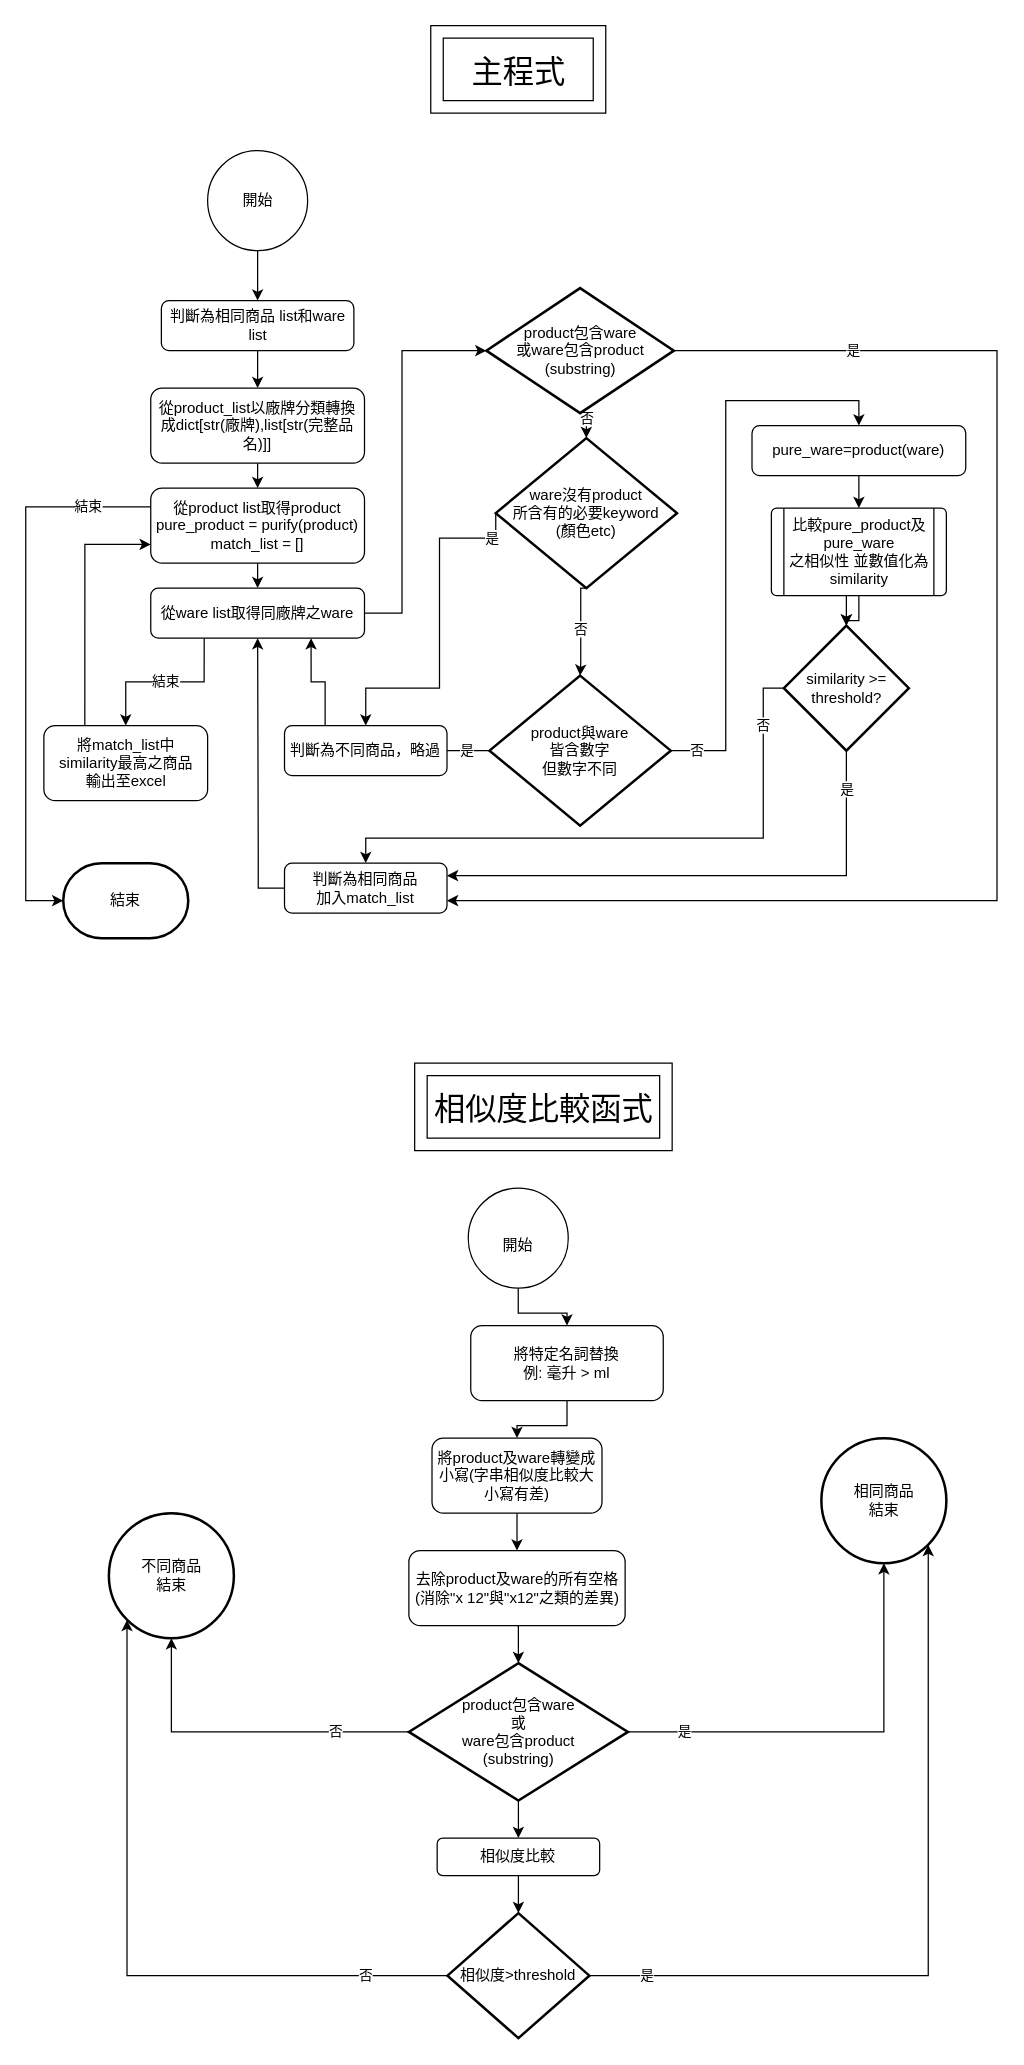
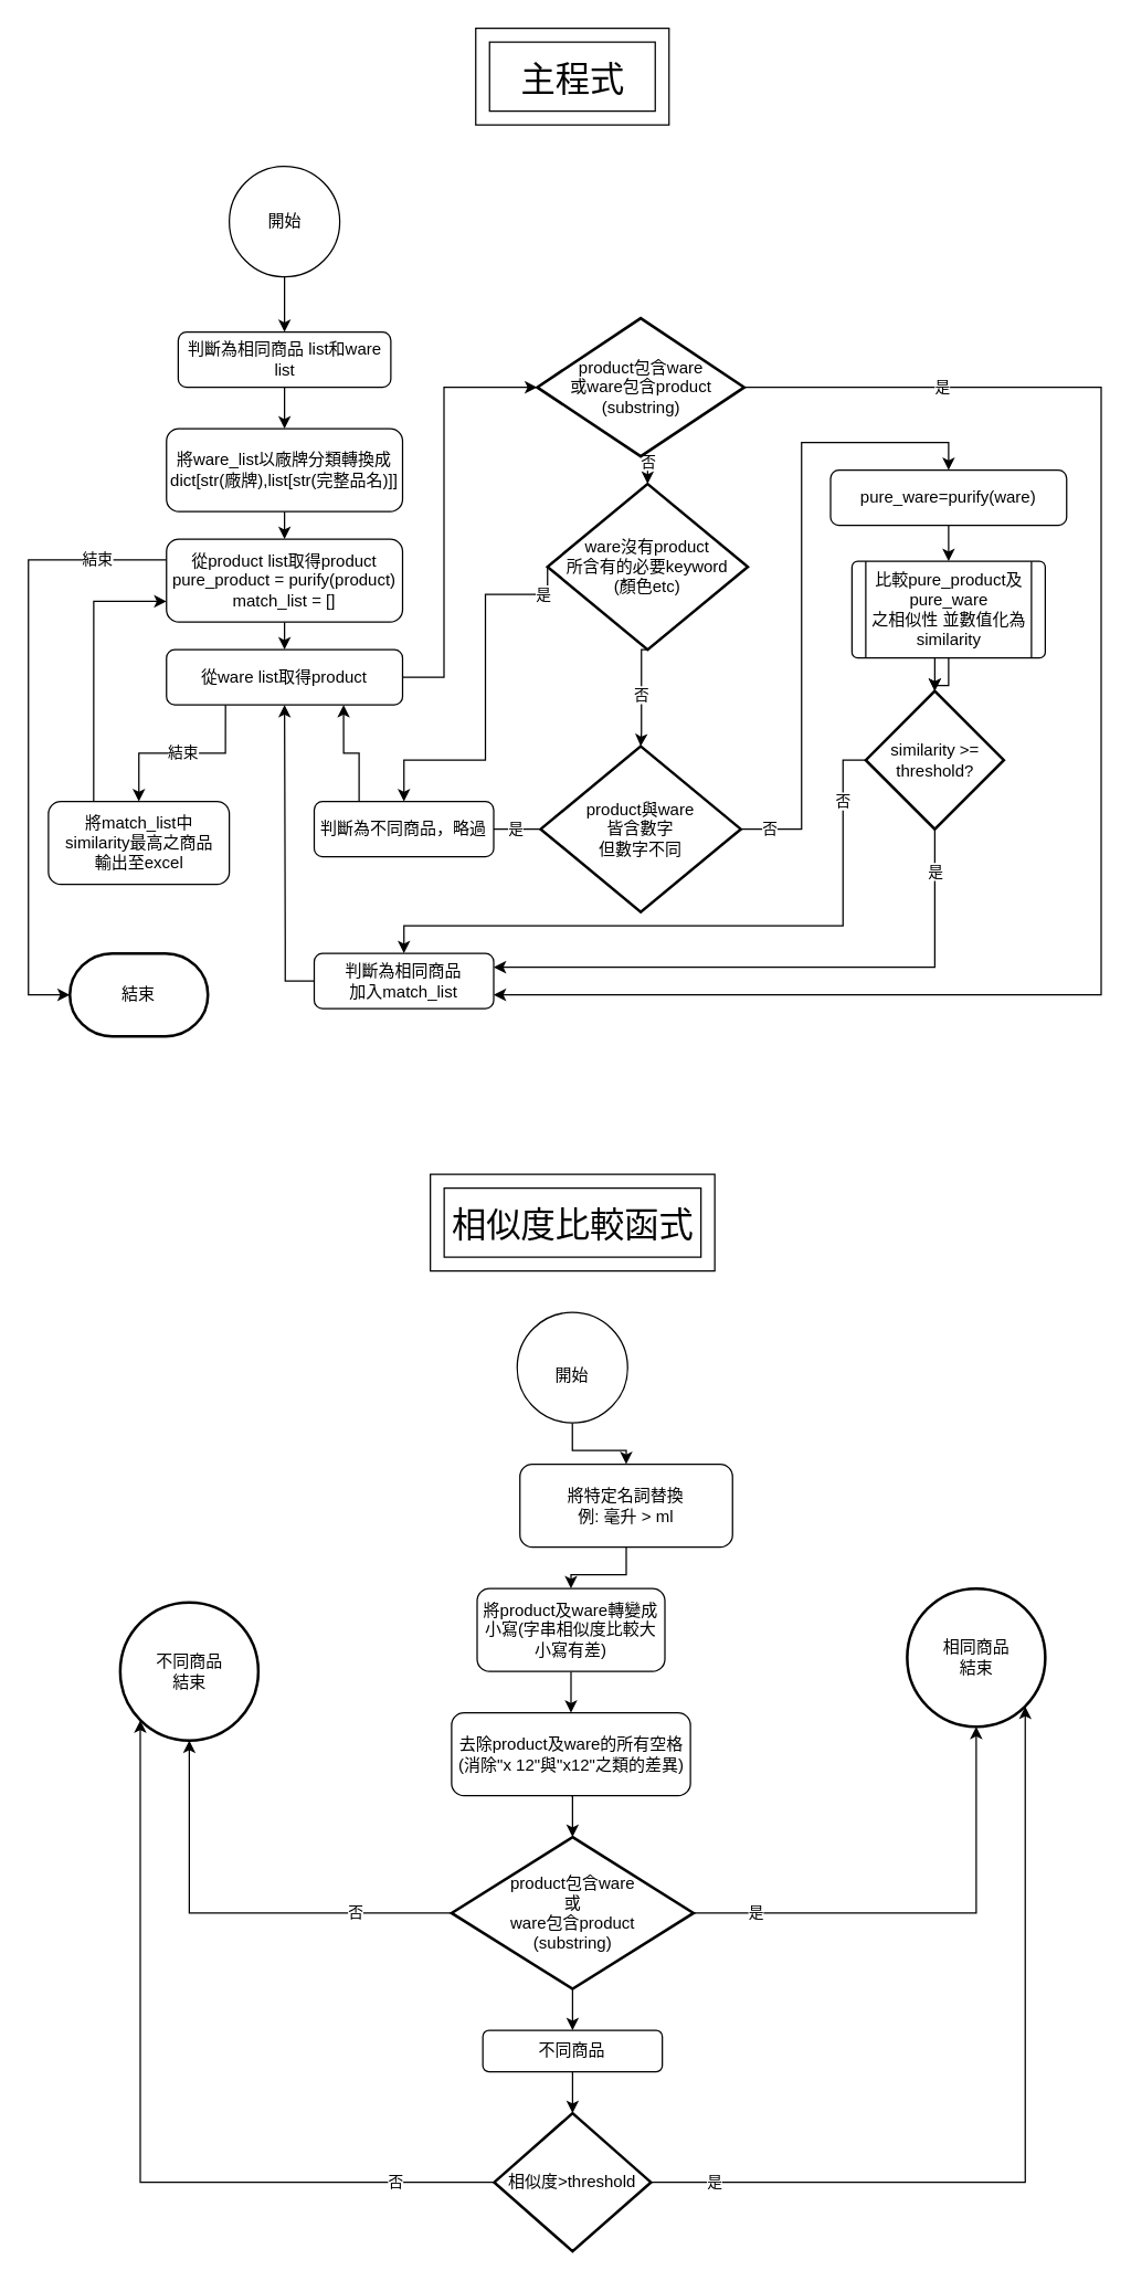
- <mxCell id="23" value="從product_list以廠牌分類轉換成dict[str(廠牌),list[str(完整品名)]]" style="rounded=1;whiteSpace=wrap;html=1;" vertex="1" parent="1"><mxGeometry x="120" y="310" width="171" height="60" as="geometry" /></mxCell>
+ <mxCell id="23" value="將ware_list以廠牌分類轉換成dict[str(廠牌),list[str(完整品名)]]" style="rounded=1;whiteSpace=wrap;html=1;" vertex="1" parent="1"><mxGeometry x="120" y="310" width="171" height="60" as="geometry" /></mxCell>
- <mxCell id="39" value="pure_ware=product(ware)" style="rounded=1;whiteSpace=wrap;html=1;" vertex="1" parent="1"><mxGeometry x="601" y="340" width="171" height="40" as="geometry" /></mxCell>
+ <mxCell id="39" value="pure_ware=purify(ware)" style="rounded=1;whiteSpace=wrap;html=1;" vertex="1" parent="1"><mxGeometry x="601" y="340" width="171" height="40" as="geometry" /></mxCell>
- <mxCell id="32" value="從ware list取得同廠牌之ware" style="rounded=1;whiteSpace=wrap;html=1;" vertex="1" parent="1"><mxGeometry x="120" y="470" width="171" height="40" as="geometry" /></mxCell>
+ <mxCell id="32" value="從ware list取得product" style="rounded=1;whiteSpace=wrap;html=1;" vertex="1" parent="1"><mxGeometry x="120" y="470" width="171" height="40" as="geometry" /></mxCell>
- <mxCell id="56" value="相似度比較函式" style="verticalLabelPosition=bottom;verticalAlign=top;html=1;shape=mxgraph.basic.frame;dx=10;spacingTop=-55;fontSize=25;" vertex="1" parent="1"><mxGeometry x="331.13" y="850" width="206" height="70" as="geometry" /></mxCell>
+ <mxCell id="56" value="相似度比較函式" style="verticalLabelPosition=bottom;verticalAlign=top;html=1;shape=mxgraph.basic.frame;dx=10;spacingTop=-55;fontSize=25;" vertex="1" parent="1"><mxGeometry x="311.13" y="850" width="206" height="70" as="geometry" /></mxCell>
- <mxCell id="15" value="不同商品&lt;br&gt;結束" style="strokeWidth=2;html=1;shape=mxgraph.flowchart.start_2;whiteSpace=wrap;" parent="1" vertex="1"><mxGeometry x="86.5" y="1210" width="100" height="100" as="geometry" /></mxCell>
+ <mxCell id="15" value="不同商品&lt;br&gt;結束" style="strokeWidth=2;html=1;shape=mxgraph.flowchart.start_2;whiteSpace=wrap;" parent="1" vertex="1"><mxGeometry x="86.5" y="1160" width="100" height="100" as="geometry" /></mxCell>
- <mxCell id="17" value="相似度比較" style="rounded=1;whiteSpace=wrap;html=1;" parent="1" vertex="1"><mxGeometry x="349.13" y="1470" width="130" height="30" as="geometry" /></mxCell>
+ <mxCell id="17" value="不同商品" style="rounded=1;whiteSpace=wrap;html=1;" parent="1" vertex="1"><mxGeometry x="349.13" y="1470" width="130" height="30" as="geometry" /></mxCell>
